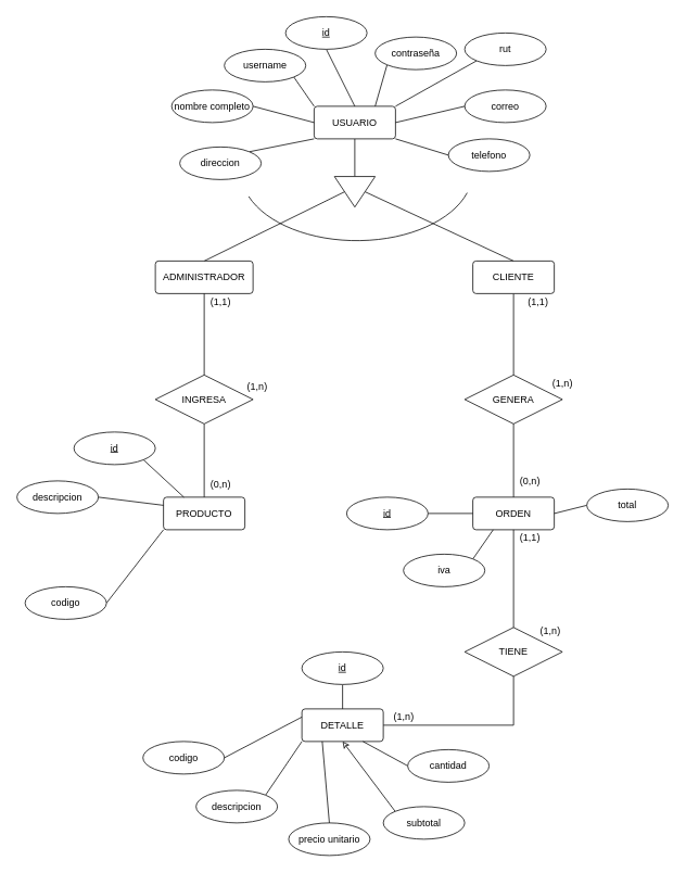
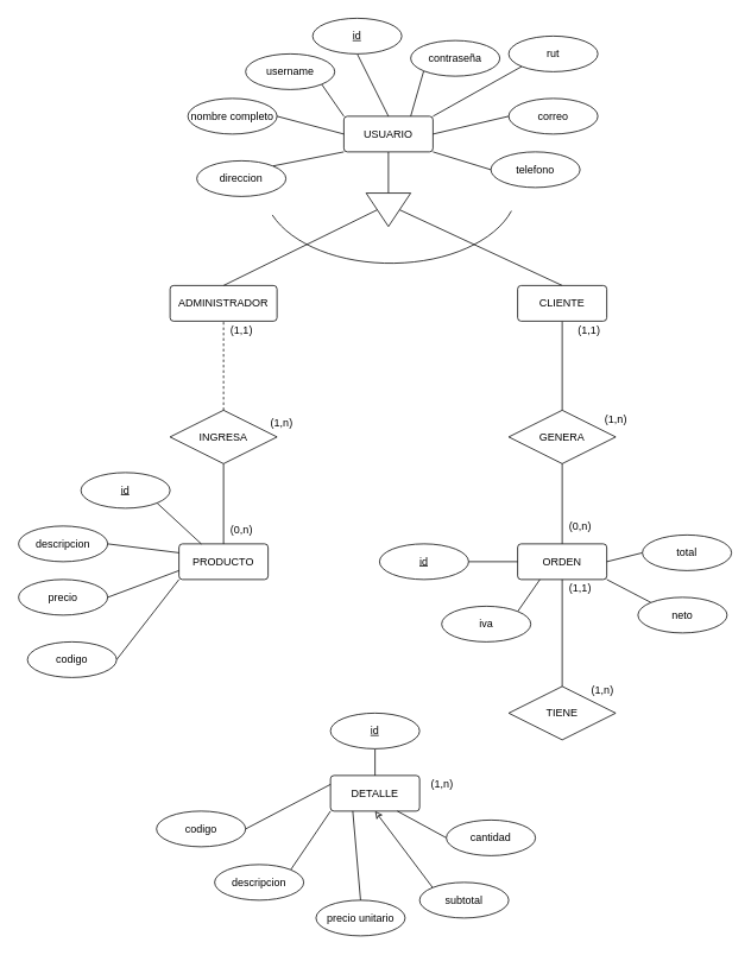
- <mxCell id="12" style="edgeStyle=orthogonalEdgeStyle;rounded=0;orthogonalLoop=1;jettySize=auto;html=1;exitX=0.5;exitY=0;exitDx=0;exitDy=0;entryX=0.5;entryY=1;entryDx=0;entryDy=0;endArrow=none;endFill=0;" parent="1" source="13" target="7" edge="1"><mxGeometry relative="1" as="geometry" /></mxCell>
+ <mxCell id="12" style="edgeStyle=orthogonalEdgeStyle;rounded=0;orthogonalLoop=1;jettySize=auto;html=1;exitX=0.5;exitY=0;exitDx=0;exitDy=0;entryX=0.5;entryY=1;entryDx=0;entryDy=0;endArrow=none;endFill=0;dashed=1;" parent="1" source="13" target="7" edge="1"><mxGeometry relative="1" as="geometry" /></mxCell>
+ <mxCell id="21" style="edgeStyle=none;rounded=0;orthogonalLoop=1;jettySize=auto;html=1;exitX=1;exitY=0.5;exitDx=0;exitDy=0;entryX=0;entryY=0.75;entryDx=0;entryDy=0;endArrow=none;endFill=0;" parent="1" source="22" target="11" edge="1"><mxGeometry relative="1" as="geometry" /></mxCell>
+ <mxCell id="37" style="edgeStyle=none;rounded=0;orthogonalLoop=1;jettySize=auto;html=1;exitX=0;exitY=0;exitDx=0;exitDy=0;entryX=1;entryY=1;entryDx=0;entryDy=0;endArrow=none;endFill=0;" parent="1" source="38" target="16" edge="1"><mxGeometry relative="1" as="geometry" /></mxCell>
+ <mxCell id="22" value="precio" style="ellipse;whiteSpace=wrap;html=1;align=center;" parent="1" vertex="1"><mxGeometry x="20" y="650" width="100" height="40" as="geometry" /></mxCell>
+ <mxCell id="38" value="neto" style="ellipse;whiteSpace=wrap;html=1;align=center;" parent="1" vertex="1"><mxGeometry x="715" y="670" width="100" height="40" as="geometry" /></mxCell>
- <mxCell id="23" style="edgeStyle=orthogonalEdgeStyle;rounded=0;orthogonalLoop=1;jettySize=auto;html=1;exitX=1;exitY=0.5;exitDx=0;exitDy=0;entryX=0.5;entryY=1;entryDx=0;entryDy=0;endArrow=none;endFill=0;" parent="1" source="24" target="26" edge="1"><mxGeometry relative="1" as="geometry" /></mxCell>
